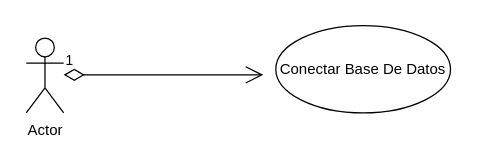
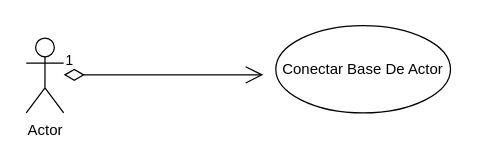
- <mxCell id="4" value="Conectar Base De Datos" style="ellipse;whiteSpace=wrap;html=1;" vertex="1" parent="1"><mxGeometry x="220" y="20" width="140" height="70" as="geometry" /></mxCell>
+ <mxCell id="4" value="Conectar Base De Actor" style="ellipse;whiteSpace=wrap;html=1;" vertex="1" parent="1"><mxGeometry x="220" y="20" width="140" height="70" as="geometry" /></mxCell>
